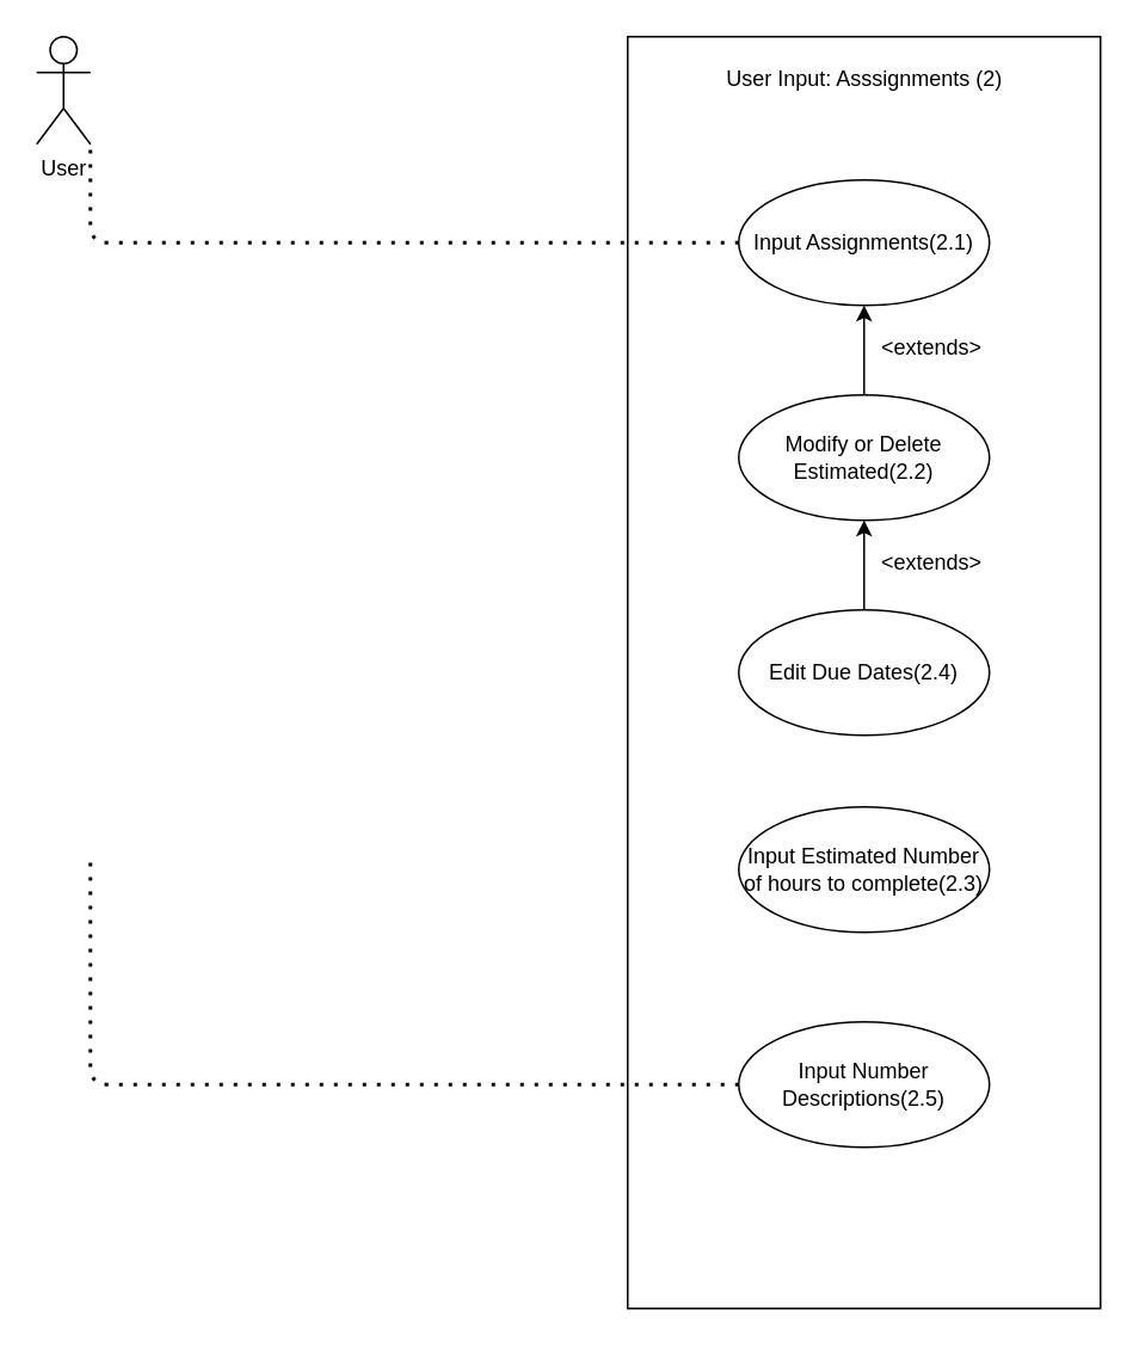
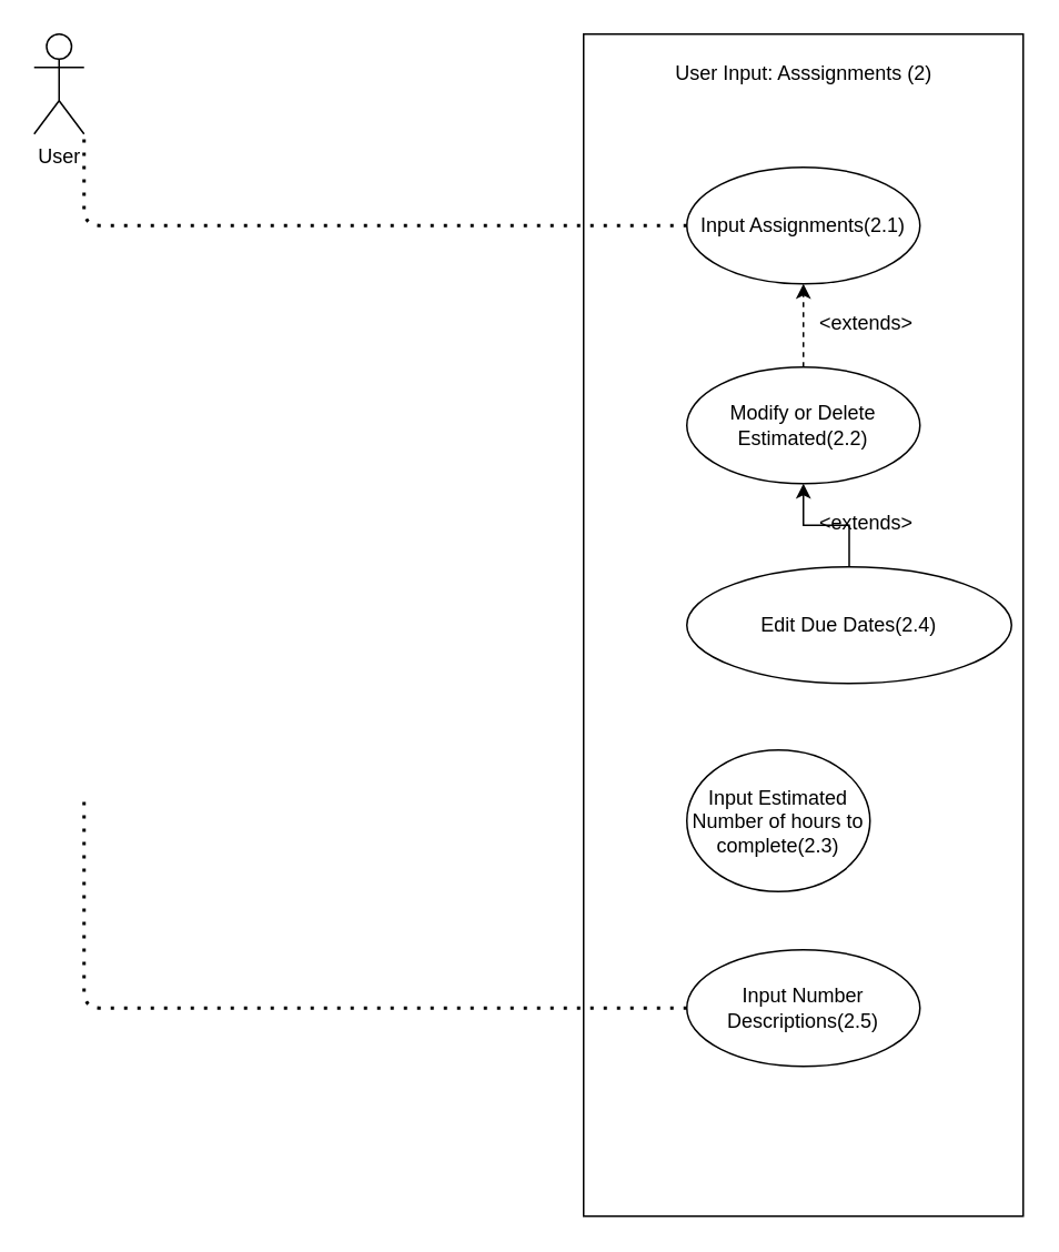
- <mxCell id="5" style="edgeStyle=orthogonalEdgeStyle;rounded=0;orthogonalLoop=1;jettySize=auto;html=1;exitX=0.5;exitY=0;exitDx=0;exitDy=0;" edge="1" parent="1" source="6" target="4"><mxGeometry relative="1" as="geometry" /></mxCell>
+ <mxCell id="5" style="edgeStyle=orthogonalEdgeStyle;rounded=0;orthogonalLoop=1;jettySize=auto;html=1;exitX=0.5;exitY=0;exitDx=0;exitDy=0;dashed=1;" edge="1" parent="1" source="6" target="4"><mxGeometry relative="1" as="geometry" /></mxCell>
- <mxCell id="9" value="Edit Due Dates(2.4)" style="ellipse;whiteSpace=wrap;html=1;" vertex="1" parent="1"><mxGeometry x="412" y="340" width="140" height="70" as="geometry" /></mxCell>
+ <mxCell id="9" value="Edit Due Dates(2.4)" style="ellipse;whiteSpace=wrap;html=1;" vertex="1" parent="1"><mxGeometry x="412" y="340" width="195" height="70" as="geometry" /></mxCell>
- <mxCell id="7" value="Input Estimated Number of hours to complete(2.3)" style="ellipse;whiteSpace=wrap;html=1;" vertex="1" parent="1"><mxGeometry x="412" y="450" width="140" height="70" as="geometry" /></mxCell>
+ <mxCell id="7" value="Input Estimated Number of hours to complete(2.3)" style="ellipse;whiteSpace=wrap;html=1;" vertex="1" parent="1"><mxGeometry x="412" y="450" width="110" height="85" as="geometry" /></mxCell>
